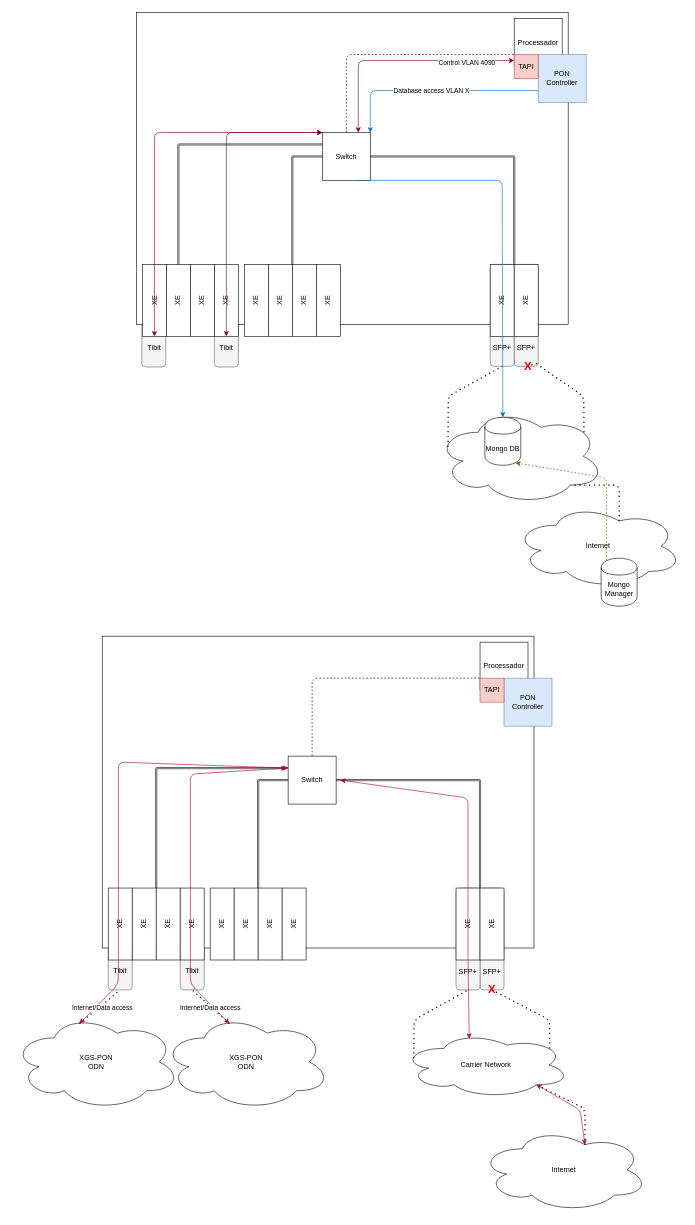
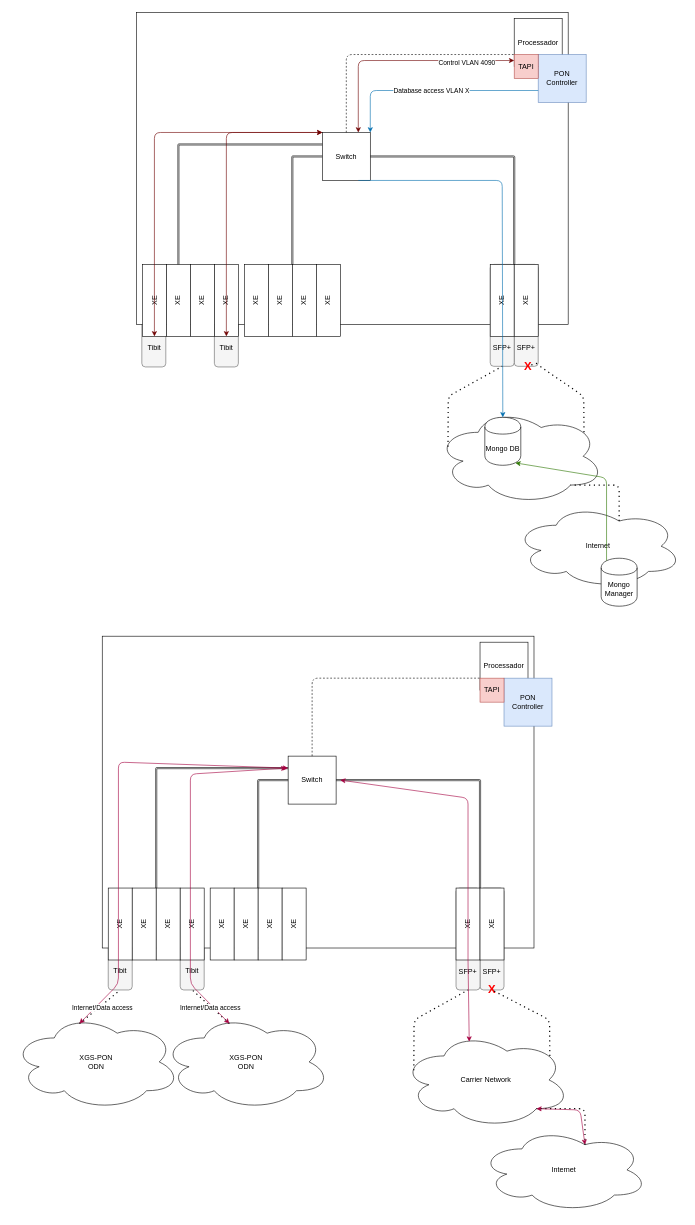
- <mxCell id="43" value="" style="endArrow=classic;html=1;exitX=0.15;exitY=0.05;exitDx=0;exitDy=0;exitPerimeter=0;entryX=0.85;entryY=0.95;entryDx=0;entryDy=0;entryPerimeter=0;fillColor=#60a917;strokeColor=#2D7600;dashed=1;" parent="1" source="42" target="29" edge="1"><mxGeometry width="50" height="50" relative="1" as="geometry"><mxPoint x="667" y="780" as="sourcePoint" /><mxPoint x="717" y="730" as="targetPoint" /><Array as="points"><mxPoint x="1011" y="796" /></Array></mxGeometry></mxCell>
+ <mxCell id="43" value="" style="endArrow=classic;html=1;exitX=0.15;exitY=0.05;exitDx=0;exitDy=0;exitPerimeter=0;entryX=0.85;entryY=0.95;entryDx=0;entryDy=0;entryPerimeter=0;fillColor=#60a917;strokeColor=#2D7600;" parent="1" source="42" target="29" edge="1"><mxGeometry width="50" height="50" relative="1" as="geometry"><mxPoint x="667" y="780" as="sourcePoint" /><mxPoint x="717" y="730" as="targetPoint" /><Array as="points"><mxPoint x="1011" y="796" /></Array></mxGeometry></mxCell>
- <mxCell id="68" value="Carrier Network" style="ellipse;shape=cloud;whiteSpace=wrap;html=1;" parent="1" vertex="1"><mxGeometry x="670" y="1720" width="280" height="110" as="geometry" /></mxCell>
+ <mxCell id="68" value="Carrier Network" style="ellipse;shape=cloud;whiteSpace=wrap;html=1;" parent="1" vertex="1"><mxGeometry x="670" y="1720" width="280" height="160" as="geometry" /></mxCell>
